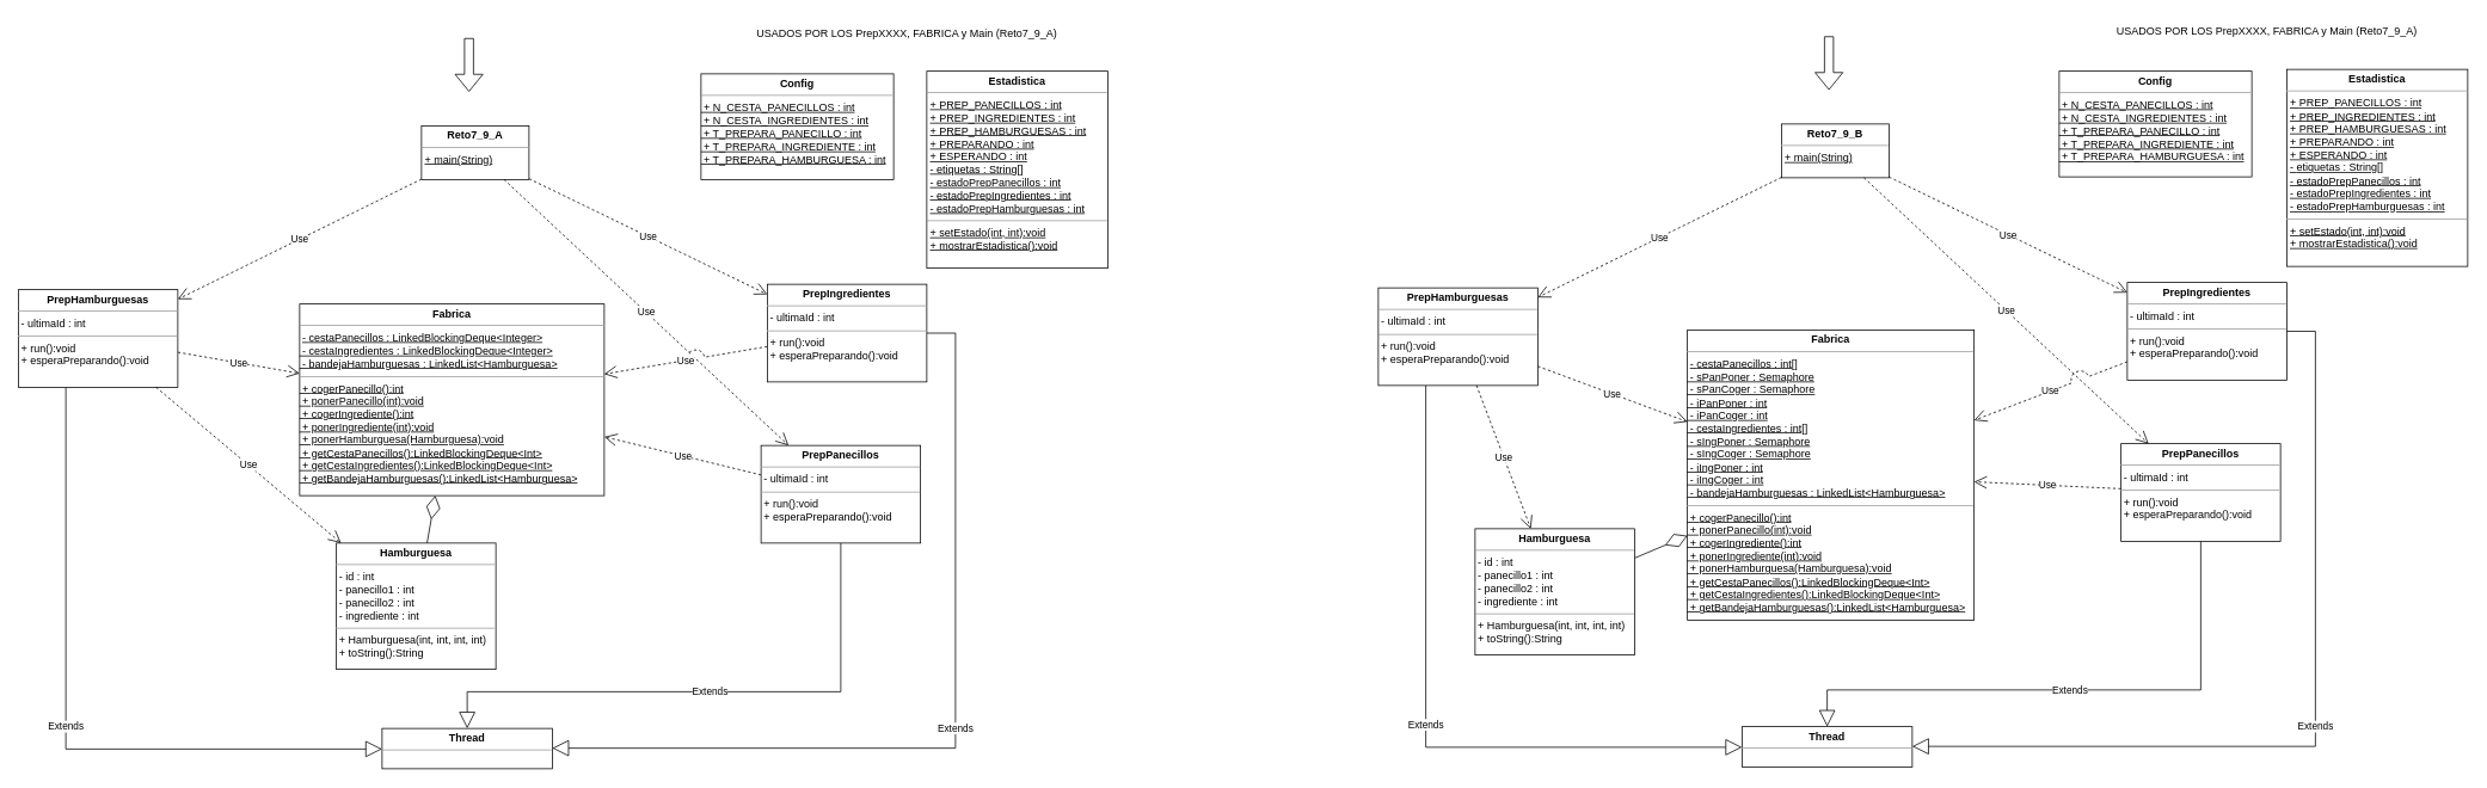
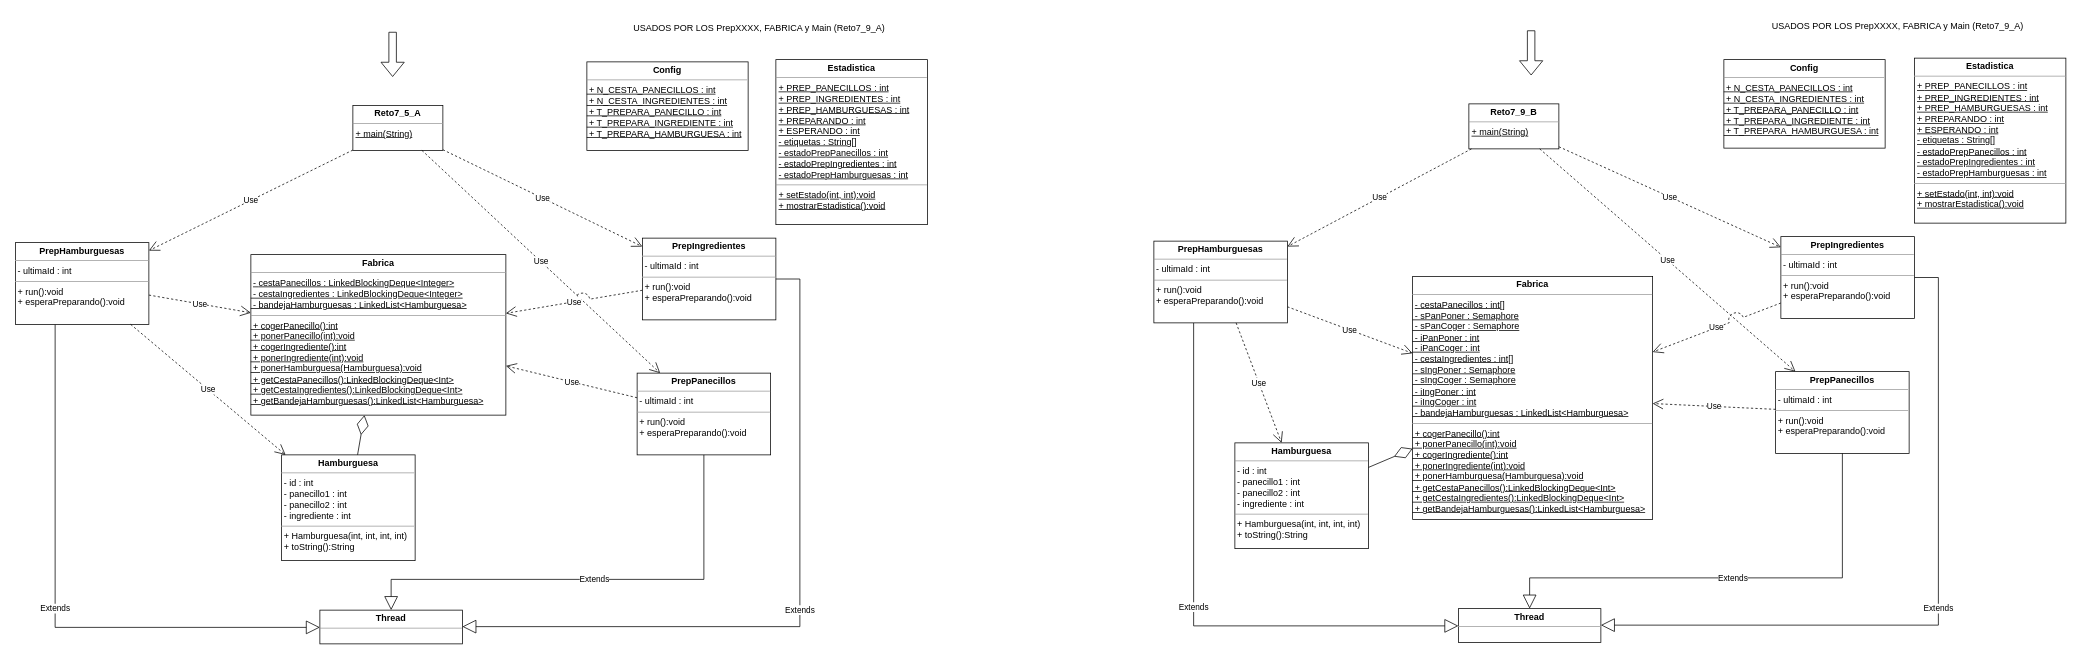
- <mxCell id="2" value="&lt;p style=&quot;margin:0px;margin-top:4px;text-align:center;&quot;&gt;&lt;b&gt;Reto7_9_A&lt;/b&gt;&lt;/p&gt;&lt;hr size=&quot;1&quot;&gt;&lt;p style=&quot;margin:0px;margin-left:4px;&quot;&gt;&lt;u&gt;+ main(String)&lt;/u&gt;&lt;br&gt;&lt;/p&gt;" style="verticalAlign=top;align=left;overflow=fill;fontSize=12;fontFamily=Helvetica;html=1;" parent="1" vertex="1"><mxGeometry x="470" y="140" width="120" height="60" as="geometry" /></mxCell>
+ <mxCell id="2" value="&lt;p style=&quot;margin:0px;margin-top:4px;text-align:center;&quot;&gt;&lt;b&gt;Reto7_5_A&lt;/b&gt;&lt;/p&gt;&lt;hr size=&quot;1&quot;&gt;&lt;p style=&quot;margin:0px;margin-left:4px;&quot;&gt;&lt;u&gt;+ main(String)&lt;/u&gt;&lt;br&gt;&lt;/p&gt;" style="verticalAlign=top;align=left;overflow=fill;fontSize=12;fontFamily=Helvetica;html=1;" parent="1" vertex="1"><mxGeometry x="470" y="140" width="120" height="60" as="geometry" /></mxCell>
- <mxCell id="24" value="&lt;p style=&quot;margin:0px;margin-top:4px;text-align:center;&quot;&gt;&lt;b&gt;Reto7_9_B&lt;/b&gt;&lt;/p&gt;&lt;hr size=&quot;1&quot;&gt;&lt;p style=&quot;margin:0px;margin-left:4px;&quot;&gt;&lt;u&gt;+ main(String)&lt;/u&gt;&lt;br&gt;&lt;/p&gt;" style="verticalAlign=top;align=left;overflow=fill;fontSize=12;fontFamily=Helvetica;html=1;" vertex="1" parent="1"><mxGeometry x="1988" y="138" width="120" height="60" as="geometry" /></mxCell>
+ <mxCell id="24" value="&lt;p style=&quot;margin:0px;margin-top:4px;text-align:center;&quot;&gt;&lt;b&gt;Reto7_9_B&lt;/b&gt;&lt;/p&gt;&lt;hr size=&quot;1&quot;&gt;&lt;p style=&quot;margin:0px;margin-left:4px;&quot;&gt;&lt;u&gt;+ main(String)&lt;/u&gt;&lt;br&gt;&lt;/p&gt;" style="verticalAlign=top;align=left;overflow=fill;fontSize=12;fontFamily=Helvetica;html=1;" vertex="1" parent="1"><mxGeometry x="1958" y="138" width="120" height="60" as="geometry" /></mxCell>
